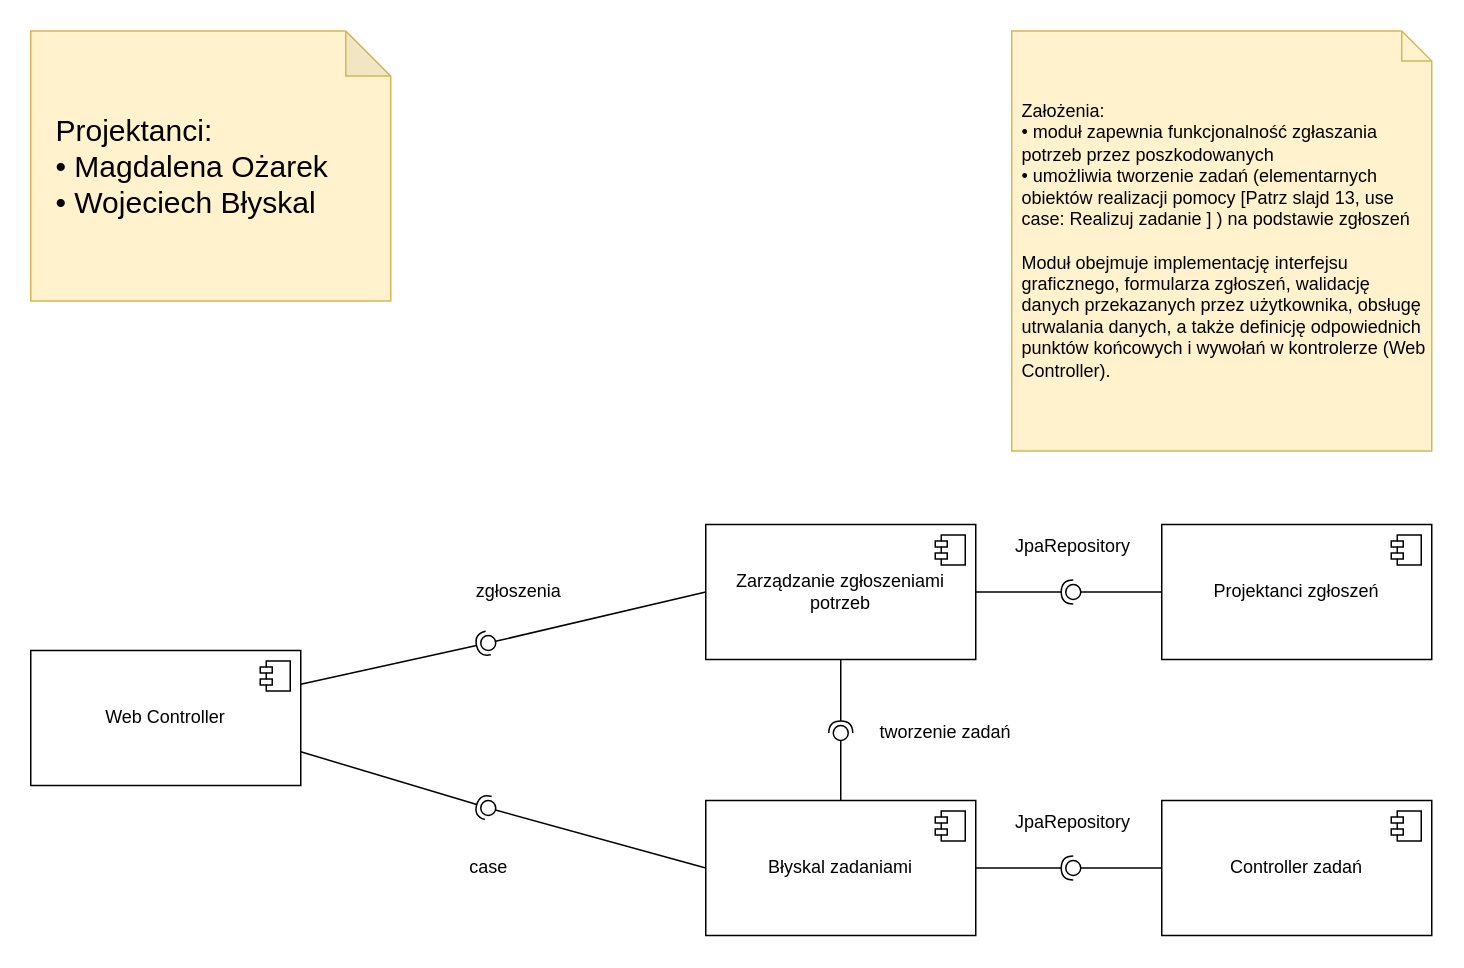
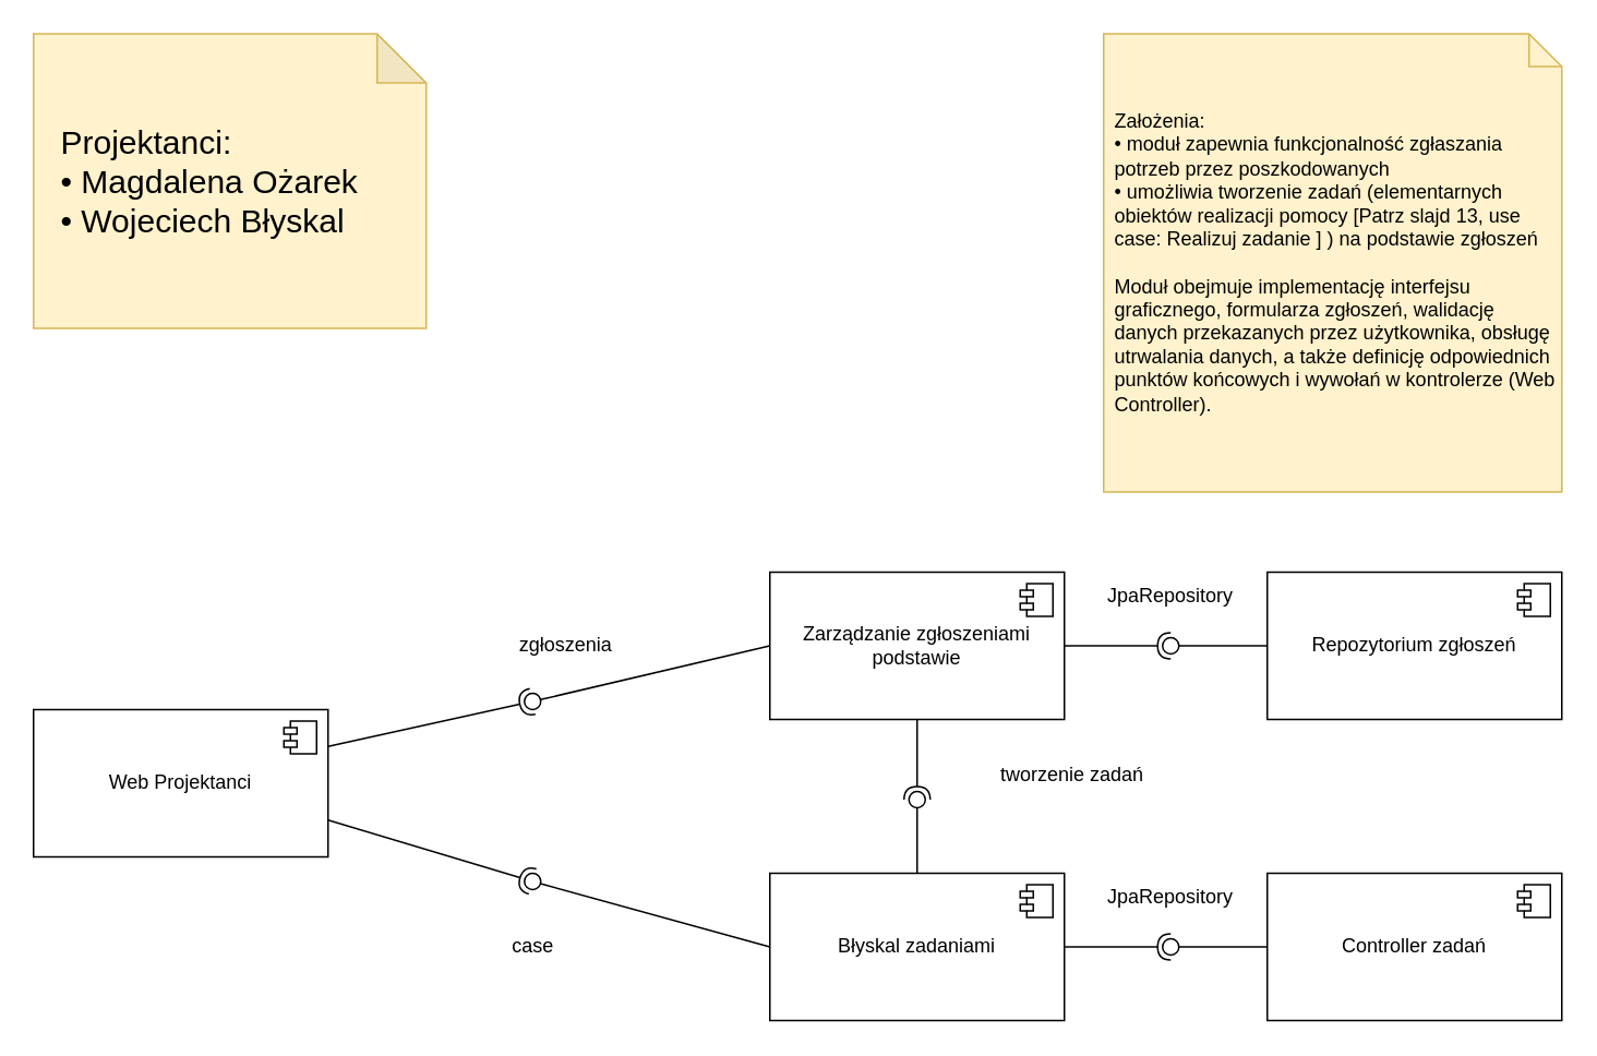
- <mxCell id="2" value="Zarządzanie zgłoszeniami potrzeb" style="html=1;dropTarget=0;whiteSpace=wrap;" parent="1" vertex="1"><mxGeometry x="470" y="349" width="180" height="90" as="geometry" /></mxCell>
+ <mxCell id="2" value="Zarządzanie zgłoszeniami podstawie" style="html=1;dropTarget=0;whiteSpace=wrap;" parent="1" vertex="1"><mxGeometry x="470" y="349" width="180" height="90" as="geometry" /></mxCell>
- <mxCell id="4" value="Projektanci zgłoszeń" style="html=1;dropTarget=0;whiteSpace=wrap;" parent="1" vertex="1"><mxGeometry x="774" y="349" width="180" height="90" as="geometry" /></mxCell>
+ <mxCell id="4" value="Repozytorium zgłoszeń" style="html=1;dropTarget=0;whiteSpace=wrap;" parent="1" vertex="1"><mxGeometry x="774" y="349" width="180" height="90" as="geometry" /></mxCell>
- <mxCell id="12" value="Web Controller" style="html=1;dropTarget=0;whiteSpace=wrap;" parent="1" vertex="1"><mxGeometry x="20" y="433" width="180" height="90" as="geometry" /></mxCell>
+ <mxCell id="12" value="Web Projektanci" style="html=1;dropTarget=0;whiteSpace=wrap;" parent="1" vertex="1"><mxGeometry x="20" y="433" width="180" height="90" as="geometry" /></mxCell>
- <mxCell id="27" value="tworzenie zadań" style="text;html=1;align=center;verticalAlign=middle;whiteSpace=wrap;rounded=0;" parent="1" vertex="1"><mxGeometry x="580" y="473" width="100" height="30" as="geometry" /></mxCell>
+ <mxCell id="27" value="tworzenie zadań" style="text;html=1;align=center;verticalAlign=middle;whiteSpace=wrap;rounded=0;" parent="1" vertex="1"><mxGeometry x="605" y="458" width="100" height="30" as="geometry" /></mxCell>
